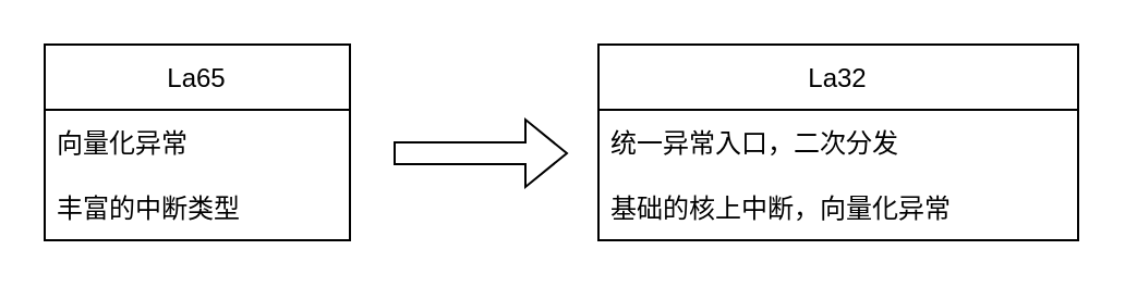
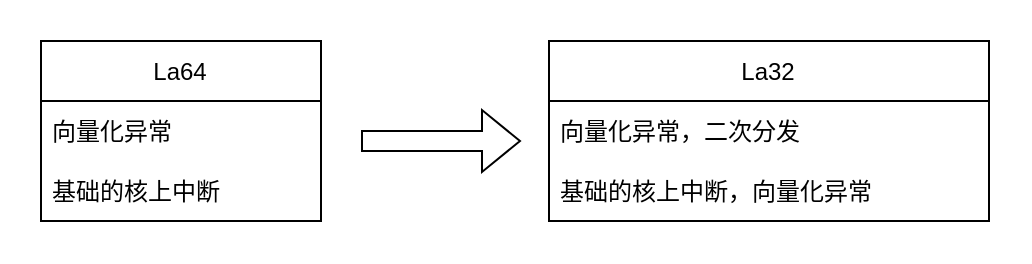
- <mxCell id="2" value="La65" style="swimlane;fontStyle=0;childLayout=stackLayout;horizontal=1;startSize=30;horizontalStack=0;resizeParent=1;resizeParentMax=0;resizeLast=0;collapsible=1;marginBottom=0;" parent="1" vertex="1"><mxGeometry x="20" y="20" width="140" height="90" as="geometry" /></mxCell>
+ <mxCell id="2" value="La64" style="swimlane;fontStyle=0;childLayout=stackLayout;horizontal=1;startSize=30;horizontalStack=0;resizeParent=1;resizeParentMax=0;resizeLast=0;collapsible=1;marginBottom=0;" parent="1" vertex="1"><mxGeometry x="20" y="20" width="140" height="90" as="geometry" /></mxCell>
- <mxCell id="6" value="统一异常入口，二次分发" style="text;strokeColor=none;fillColor=none;align=left;verticalAlign=middle;spacingLeft=4;spacingRight=4;overflow=hidden;points=[[0,0.5],[1,0.5]];portConstraint=eastwest;rotatable=0;" parent="5" vertex="1"><mxGeometry y="30" width="220" height="30" as="geometry" /></mxCell>
+ <mxCell id="6" value="向量化异常，二次分发" style="text;strokeColor=none;fillColor=none;align=left;verticalAlign=middle;spacingLeft=4;spacingRight=4;overflow=hidden;points=[[0,0.5],[1,0.5]];portConstraint=eastwest;rotatable=0;" parent="5" vertex="1"><mxGeometry y="30" width="220" height="30" as="geometry" /></mxCell>
- <mxCell id="4" value="丰富的中断类型" style="text;strokeColor=none;fillColor=none;align=left;verticalAlign=middle;spacingLeft=4;spacingRight=4;overflow=hidden;points=[[0,0.5],[1,0.5]];portConstraint=eastwest;rotatable=0;" parent="2" vertex="1"><mxGeometry y="60" width="140" height="30" as="geometry" /></mxCell>
+ <mxCell id="4" value="基础的核上中断" style="text;strokeColor=none;fillColor=none;align=left;verticalAlign=middle;spacingLeft=4;spacingRight=4;overflow=hidden;points=[[0,0.5],[1,0.5]];portConstraint=eastwest;rotatable=0;" parent="2" vertex="1"><mxGeometry y="60" width="140" height="30" as="geometry" /></mxCell>
